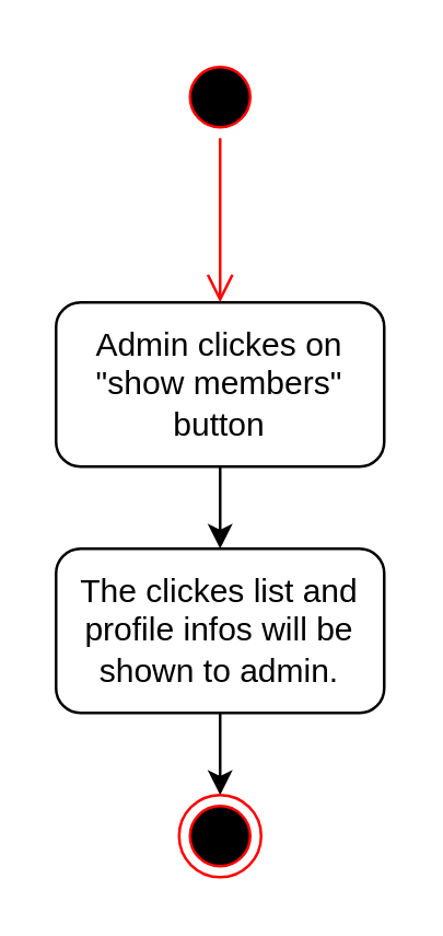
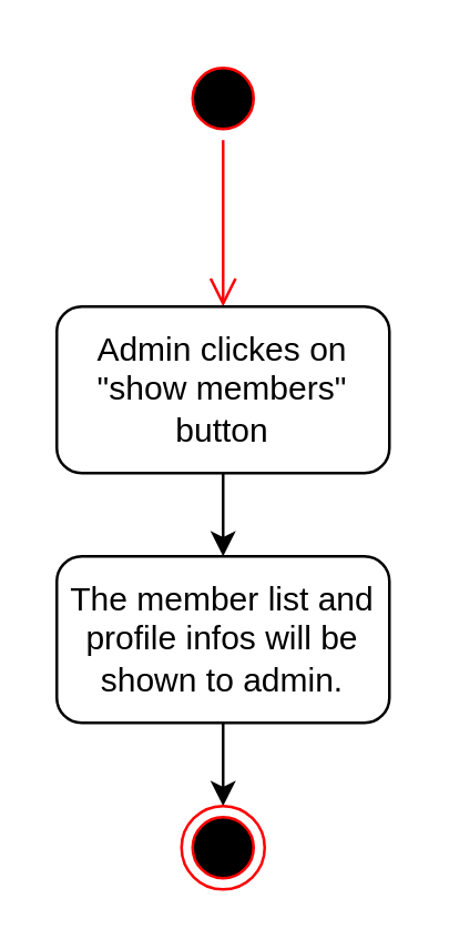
- <mxCell id="7" value="The clickes list and profile infos will be shown to admin." style="rounded=1;whiteSpace=wrap;html=1;" vertex="1" parent="1"><mxGeometry x="20" y="200" width="120" height="60" as="geometry" /></mxCell>
+ <mxCell id="7" value="The member list and profile infos will be shown to admin." style="rounded=1;whiteSpace=wrap;html=1;" vertex="1" parent="1"><mxGeometry x="20" y="200" width="120" height="60" as="geometry" /></mxCell>
